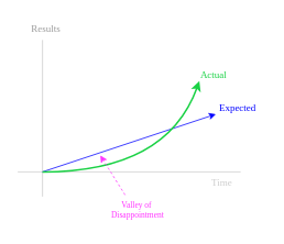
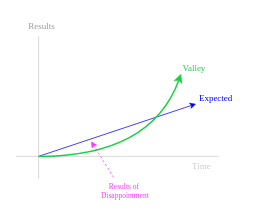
- <mxCell id="9" value="Actual" style="text;html=1;align=center;verticalAlign=middle;resizable=0;points=[];autosize=1;strokeColor=none;fillColor=none;fontFamily=Rubik;fontColor=#19D144;fontSource=https%3A%2F%2Ffonts.googleapis.com%2Fcss%3Ffamily%3DRubik;" vertex="1" parent="1"><mxGeometry x="231" y="78" width="54" height="26" as="geometry" /></mxCell>
+ <mxCell id="9" value="Valley" style="text;html=1;align=center;verticalAlign=middle;resizable=0;points=[];autosize=1;strokeColor=none;fillColor=none;fontFamily=Rubik;fontColor=#19D144;fontSource=https%3A%2F%2Ffonts.googleapis.com%2Fcss%3Ffamily%3DRubik;" vertex="1" parent="1"><mxGeometry x="231" y="78" width="54" height="26" as="geometry" /></mxCell>
- <mxCell id="11" value="&lt;div style=&quot;font-size: 10px;&quot;&gt;Valley of&amp;nbsp;&lt;/div&gt;&lt;div style=&quot;font-size: 10px;&quot;&gt;Disappointment&lt;/div&gt;" style="text;html=1;align=center;verticalAlign=middle;resizable=0;points=[];autosize=1;strokeColor=none;fillColor=none;fontColor=#FF33FF;fontFamily=Roboto Mono;fontSize=10;fontSource=https%3A%2F%2Ffonts.googleapis.com%2Fcss%3Ffamily%3DRoboto%2BMono;" vertex="1" parent="1"><mxGeometry x="111" y="234" width="110" height="40" as="geometry" /></mxCell>
+ <mxCell id="11" value="&lt;div style=&quot;font-size: 10px;&quot;&gt;Results of&amp;nbsp;&lt;/div&gt;&lt;div style=&quot;font-size: 10px;&quot;&gt;Disappointment&lt;/div&gt;" style="text;html=1;align=center;verticalAlign=middle;resizable=0;points=[];autosize=1;strokeColor=none;fillColor=none;fontColor=#FF33FF;fontFamily=Roboto Mono;fontSize=10;fontSource=https%3A%2F%2Ffonts.googleapis.com%2Fcss%3Ffamily%3DRoboto%2BMono;" vertex="1" parent="1"><mxGeometry x="111" y="234" width="110" height="40" as="geometry" /></mxCell>
